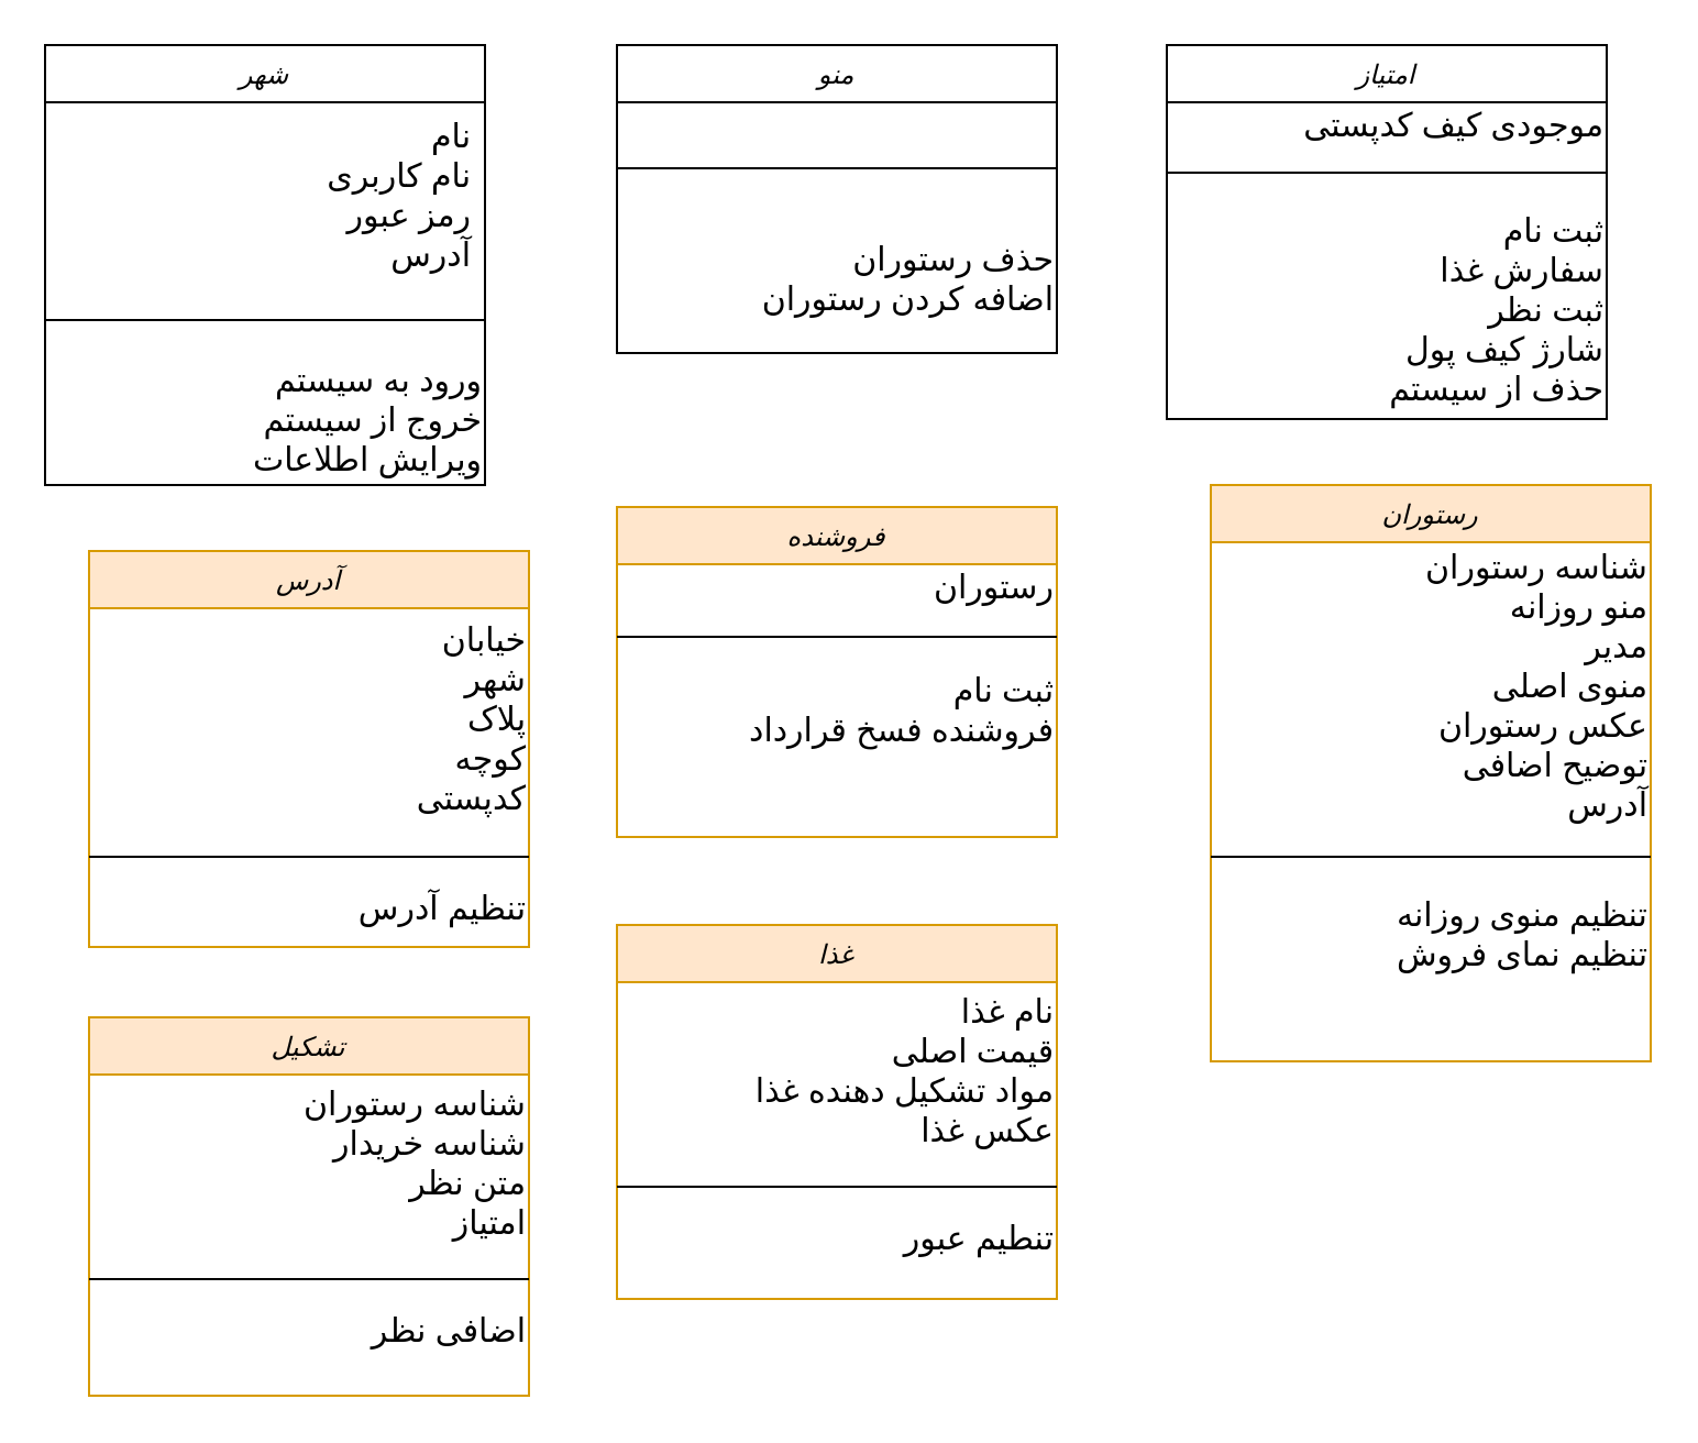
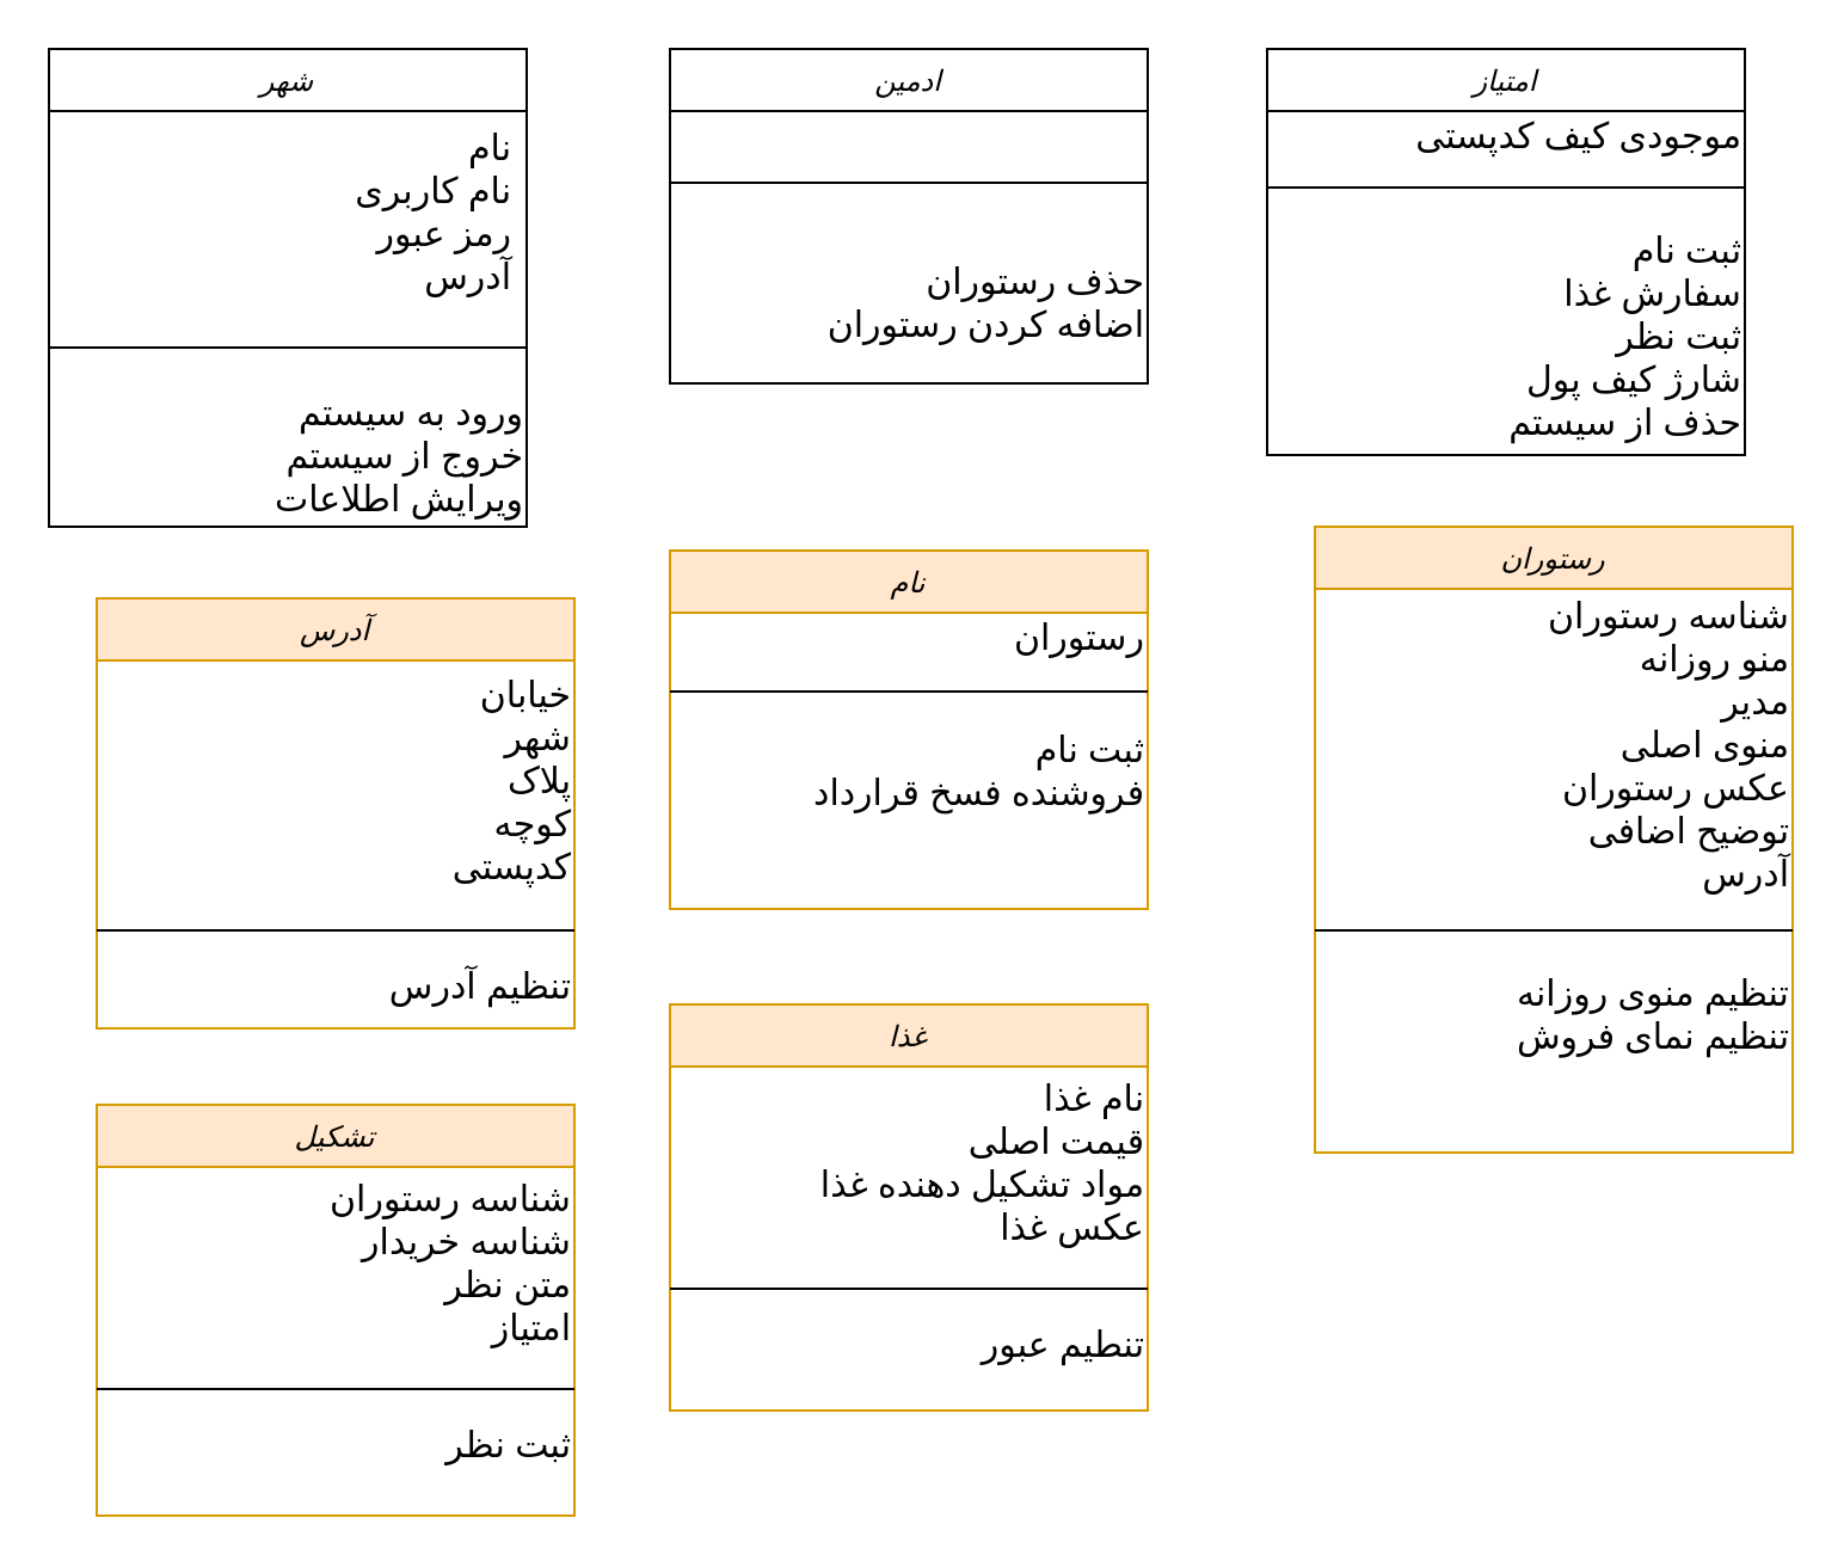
- <mxCell id="6" value="منو" style="swimlane;fontStyle=2;align=center;verticalAlign=top;childLayout=stackLayout;horizontal=1;startSize=26;horizontalStack=0;resizeParent=1;resizeLast=0;collapsible=1;marginBottom=0;rounded=0;shadow=0;strokeWidth=1;" parent="1" vertex="1"><mxGeometry x="280" y="20" width="200" height="140" as="geometry"><mxRectangle x="290" y="200" width="160" height="26" as="alternateBounds" /></mxGeometry></mxCell>
+ <mxCell id="6" value="ادمین" style="swimlane;fontStyle=2;align=center;verticalAlign=top;childLayout=stackLayout;horizontal=1;startSize=26;horizontalStack=0;resizeParent=1;resizeLast=0;collapsible=1;marginBottom=0;rounded=0;shadow=0;strokeWidth=1;" parent="1" vertex="1"><mxGeometry x="280" y="20" width="200" height="140" as="geometry"><mxRectangle x="290" y="200" width="160" height="26" as="alternateBounds" /></mxGeometry></mxCell>
- <mxCell id="13" value="فروشنده" style="swimlane;fontStyle=2;align=center;verticalAlign=top;childLayout=stackLayout;horizontal=1;startSize=26;horizontalStack=0;resizeParent=1;resizeLast=0;collapsible=1;marginBottom=0;rounded=0;shadow=0;strokeWidth=1;fillColor=#ffe6cc;strokeColor=#d79b00;" parent="1" vertex="1"><mxGeometry x="280" y="230" width="200" height="150" as="geometry"><mxRectangle x="230" y="140" width="160" height="26" as="alternateBounds" /></mxGeometry></mxCell>
+ <mxCell id="13" value="نام" style="swimlane;fontStyle=2;align=center;verticalAlign=top;childLayout=stackLayout;horizontal=1;startSize=26;horizontalStack=0;resizeParent=1;resizeLast=0;collapsible=1;marginBottom=0;rounded=0;shadow=0;strokeWidth=1;fillColor=#ffe6cc;strokeColor=#d79b00;" parent="1" vertex="1"><mxGeometry x="280" y="230" width="200" height="150" as="geometry"><mxRectangle x="230" y="140" width="160" height="26" as="alternateBounds" /></mxGeometry></mxCell>
- <mxCell id="32" value="اضافی نظر" style="text;html=1;align=right;verticalAlign=middle;resizable=0;points=[];autosize=1;fontSize=15;" vertex="1" parent="29"><mxGeometry y="132" width="200" height="20" as="geometry" /></mxCell>
+ <mxCell id="32" value="ثبت نظر" style="text;html=1;align=right;verticalAlign=middle;resizable=0;points=[];autosize=1;fontSize=15;" vertex="1" parent="29"><mxGeometry y="132" width="200" height="20" as="geometry" /></mxCell>
